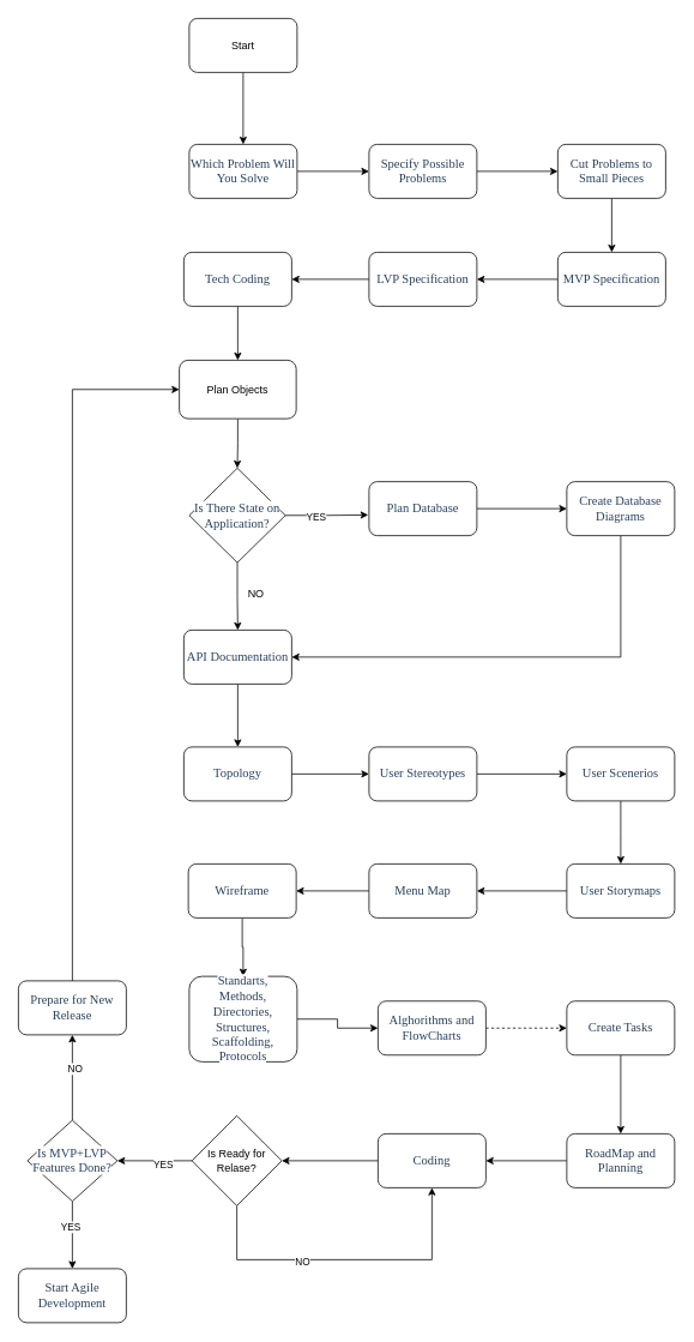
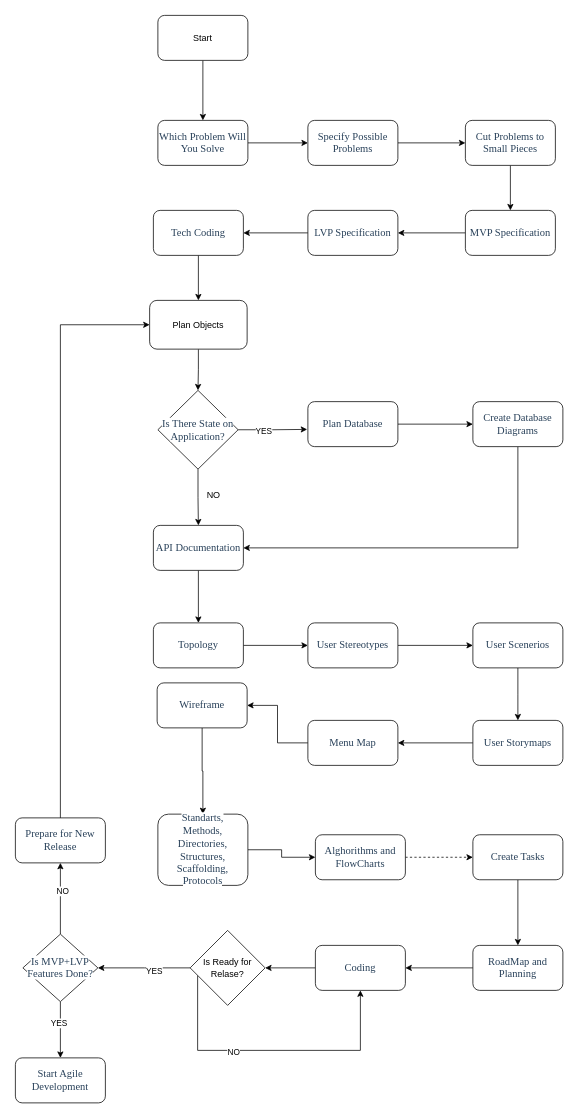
- <mxCell id="40" value="&lt;font color=&quot;#284059&quot; face=&quot;cerebri sans&quot;&gt;&lt;span style=&quot;font-size: 14px ; background-color: rgb(255 , 255 , 255)&quot;&gt;Wireframe&lt;/span&gt;&lt;/font&gt;" style="rounded=1;whiteSpace=wrap;html=1;" parent="1" vertex="1"><mxGeometry x="209" y="960" width="120" height="60" as="geometry" /></mxCell>
+ <mxCell id="40" value="&lt;font color=&quot;#284059&quot; face=&quot;cerebri sans&quot;&gt;&lt;span style=&quot;font-size: 14px ; background-color: rgb(255 , 255 , 255)&quot;&gt;Wireframe&lt;/span&gt;&lt;/font&gt;" style="rounded=1;whiteSpace=wrap;html=1;" parent="1" vertex="1"><mxGeometry x="209" y="910" width="120" height="60" as="geometry" /></mxCell>
- <mxCell id="55" value="Is Ready for Relase?" style="rhombus;whiteSpace=wrap;html=1;" parent="1" vertex="1"><mxGeometry x="213" y="1240" width="100" height="100" as="geometry" /></mxCell>
+ <mxCell id="55" value="Is Ready for Relase?" style="rhombus;whiteSpace=wrap;html=1;" parent="1" vertex="1"><mxGeometry x="253" y="1240" width="100" height="100" as="geometry" /></mxCell>
